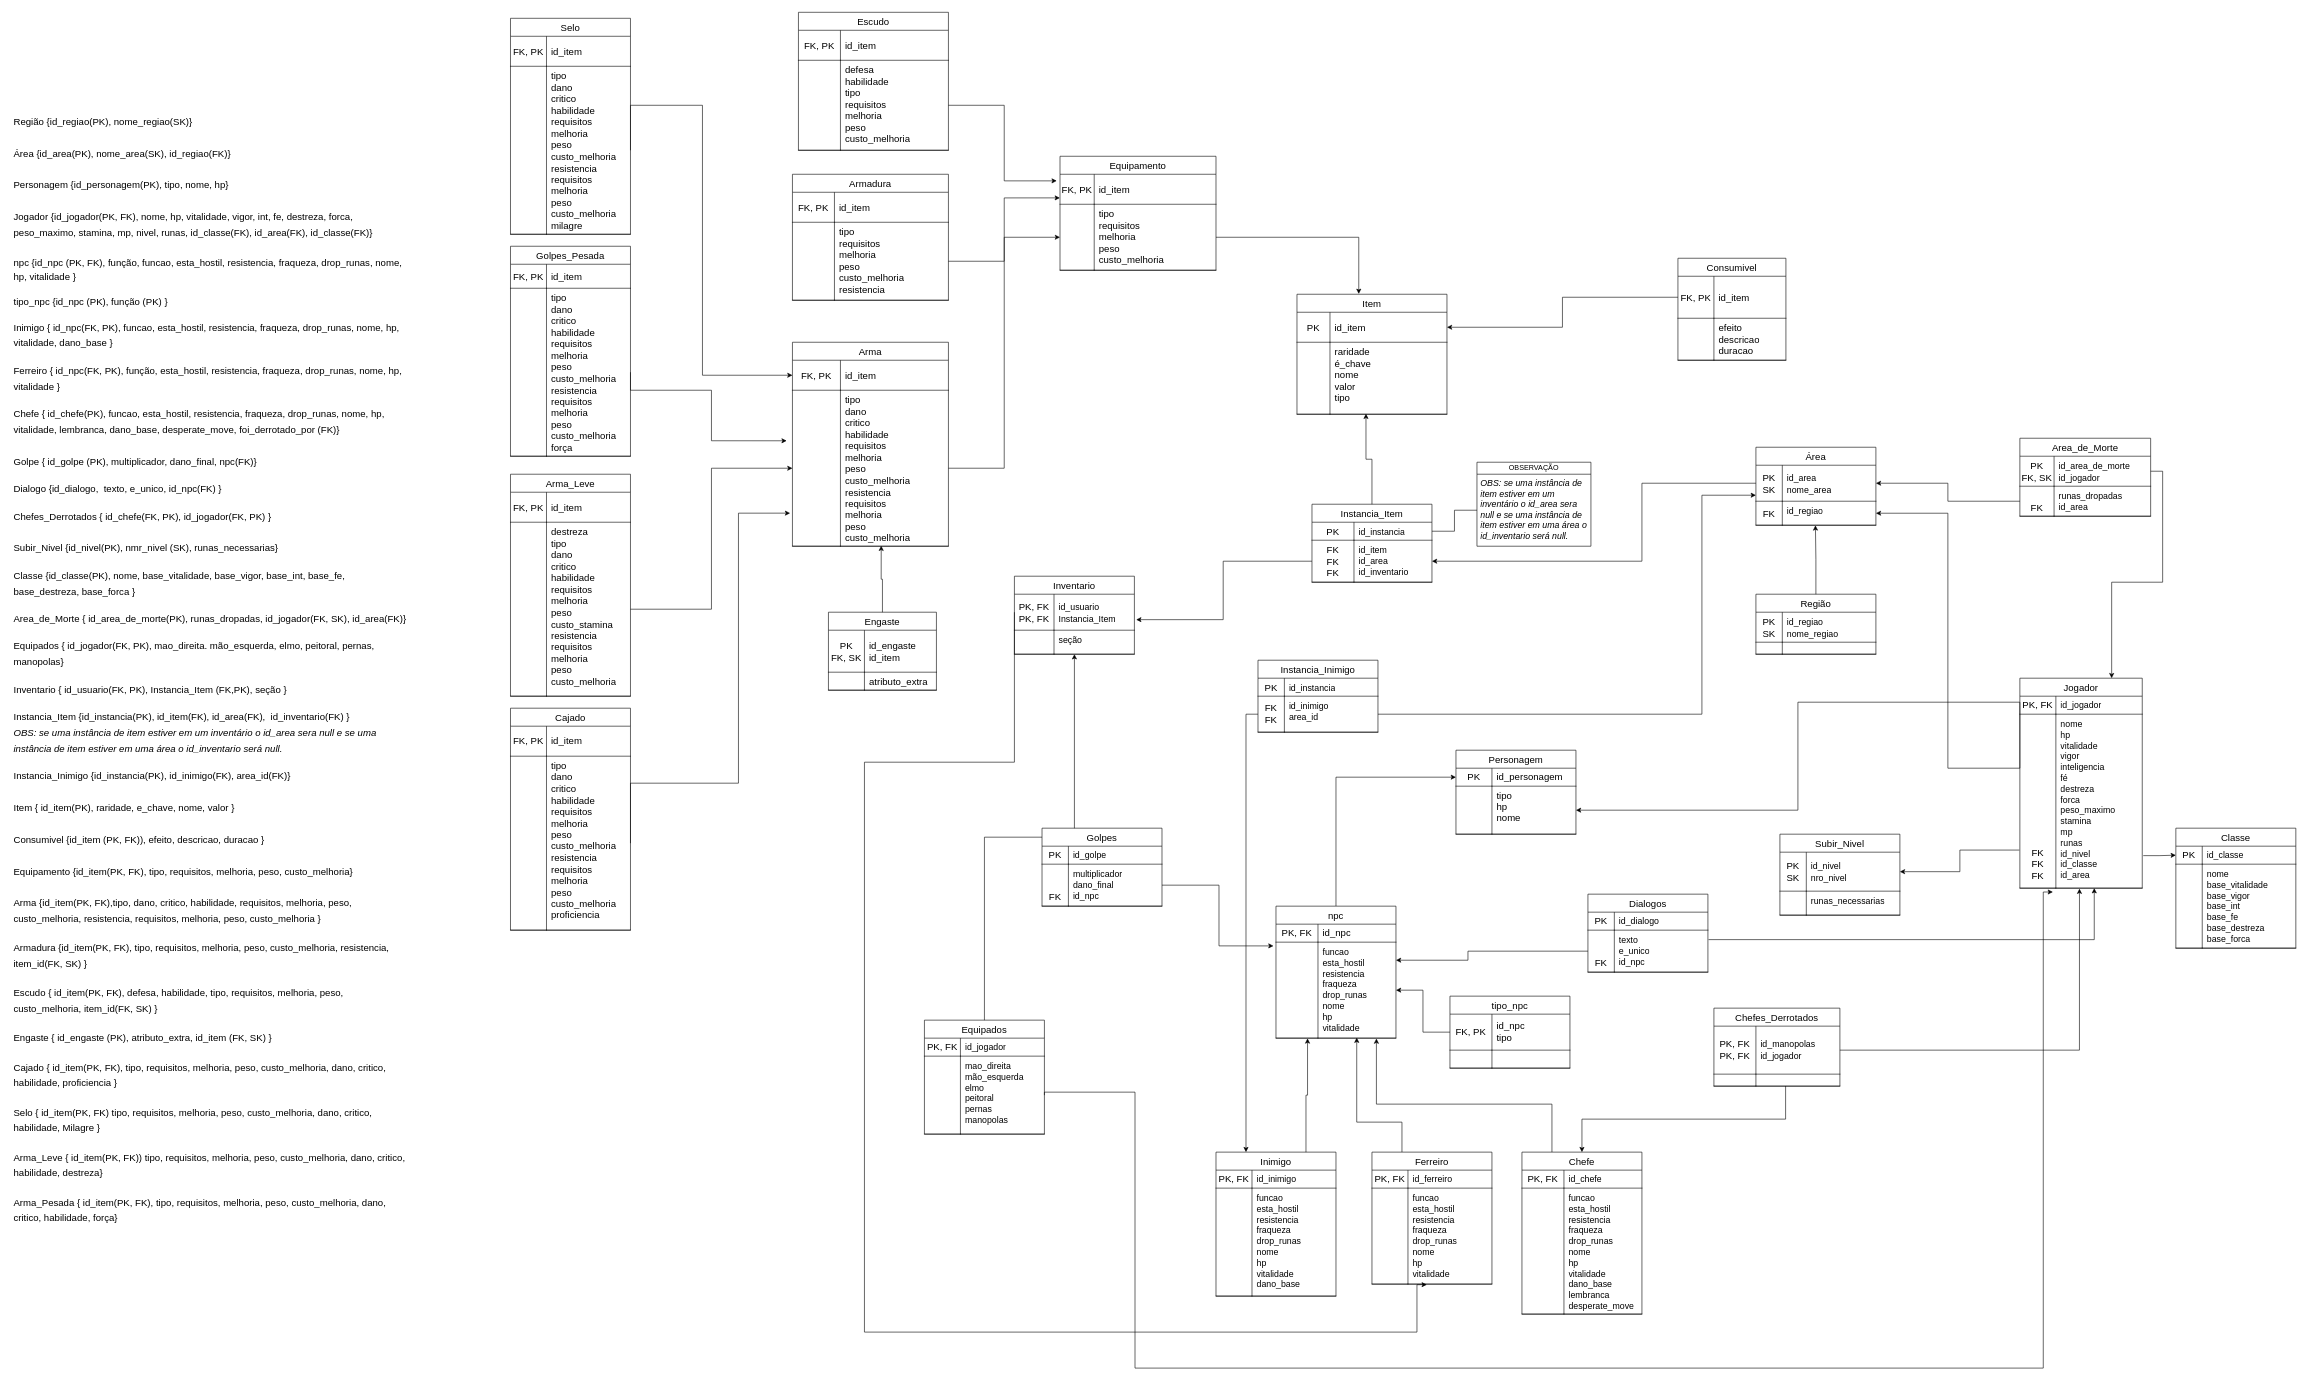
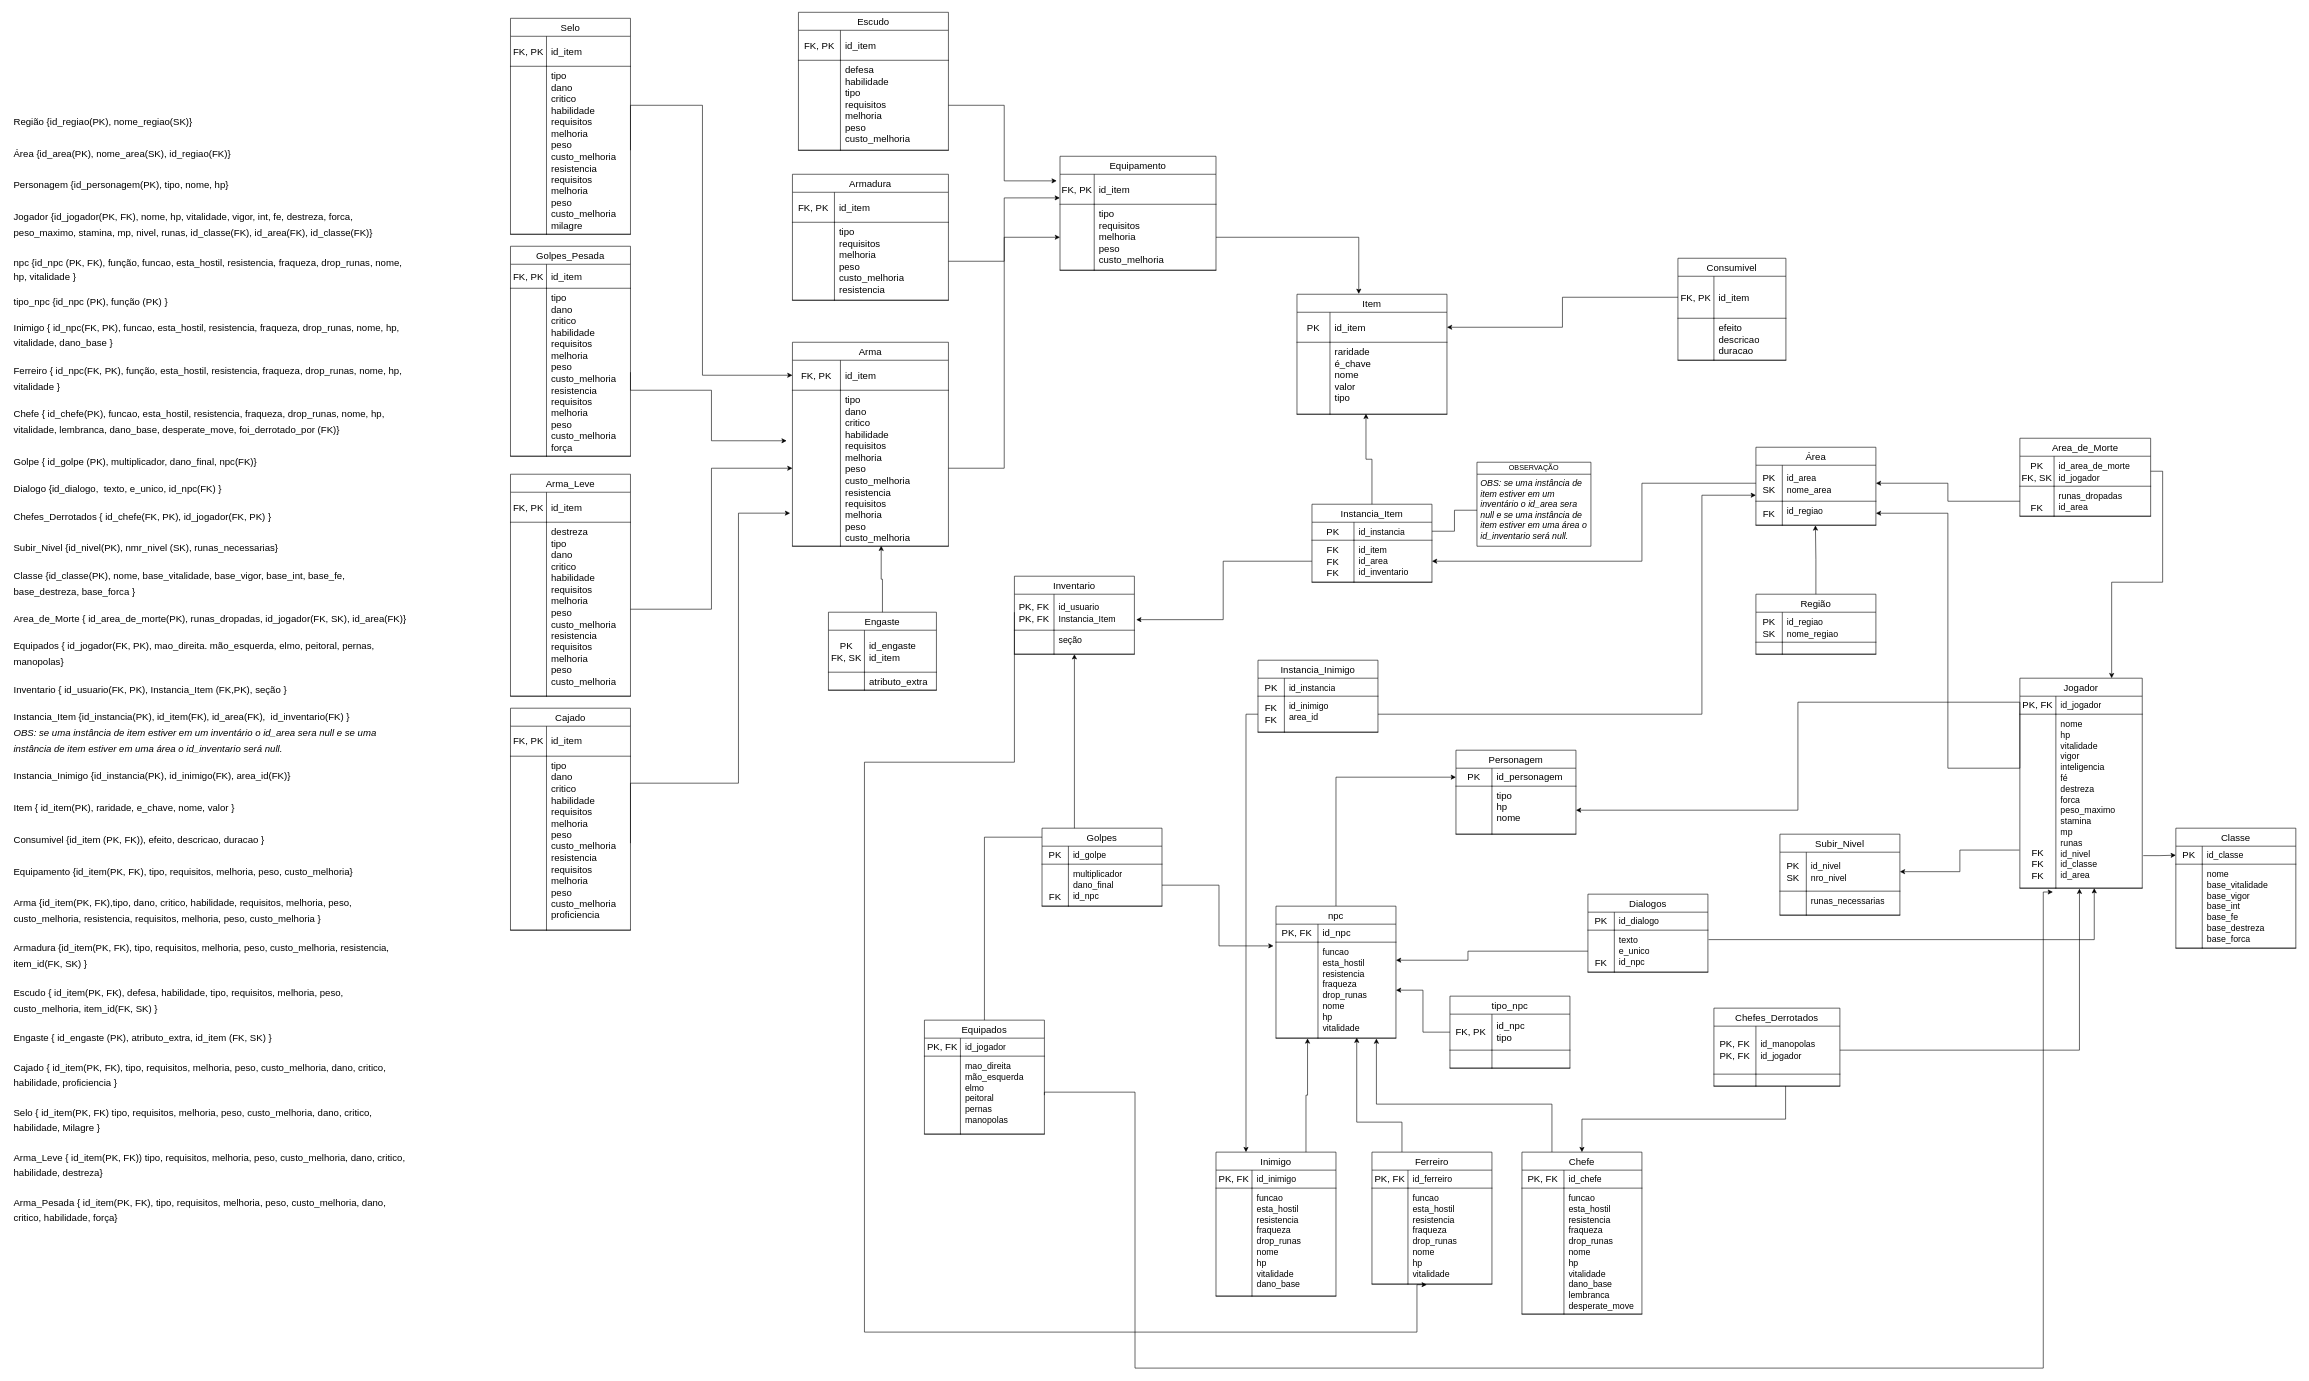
- <mxCell id="170" value="&lt;div&gt;destreza&lt;/div&gt;&lt;div&gt;&lt;div&gt;tipo&lt;/div&gt;&lt;div&gt;dano&lt;/div&gt;&lt;div&gt;critico&lt;/div&gt;&lt;div&gt;habilidade&lt;/div&gt;&lt;div&gt;requisitos&lt;/div&gt;&lt;div&gt;melhoria&lt;/div&gt;&lt;div&gt;peso&lt;/div&gt;&lt;div&gt;custo_stamina&lt;/div&gt;&lt;div&gt;resistencia&lt;/div&gt;&lt;div&gt;requisitos&lt;/div&gt;&lt;div&gt;melhoria&lt;/div&gt;&lt;div&gt;peso&lt;/div&gt;&lt;div&gt;custo_melhoria&lt;/div&gt;&lt;/div&gt;" style="shape=partialRectangle;html=1;whiteSpace=wrap;connectable=0;fillColor=none;top=1;left=0;bottom=1;right=0;align=left;spacingLeft=6;overflow=hidden;strokeColor=inherit;fontSize=16;noLabel=0;snapToPoint=0;horizontal=1;verticalAlign=top;" parent="168" vertex="1"><mxGeometry x="60" width="140" height="290" as="geometry"><mxRectangle width="140" height="290" as="alternateBounds" /></mxGeometry></mxCell>
+ <mxCell id="170" value="&lt;div&gt;destreza&lt;/div&gt;&lt;div&gt;&lt;div&gt;tipo&lt;/div&gt;&lt;div&gt;dano&lt;/div&gt;&lt;div&gt;critico&lt;/div&gt;&lt;div&gt;habilidade&lt;/div&gt;&lt;div&gt;requisitos&lt;/div&gt;&lt;div&gt;melhoria&lt;/div&gt;&lt;div&gt;peso&lt;/div&gt;&lt;div&gt;custo_melhoria&lt;/div&gt;&lt;div&gt;resistencia&lt;/div&gt;&lt;div&gt;requisitos&lt;/div&gt;&lt;div&gt;melhoria&lt;/div&gt;&lt;div&gt;peso&lt;/div&gt;&lt;div&gt;custo_melhoria&lt;/div&gt;&lt;/div&gt;" style="shape=partialRectangle;html=1;whiteSpace=wrap;connectable=0;fillColor=none;top=1;left=0;bottom=1;right=0;align=left;spacingLeft=6;overflow=hidden;strokeColor=inherit;fontSize=16;noLabel=0;snapToPoint=0;horizontal=1;verticalAlign=top;" parent="168" vertex="1"><mxGeometry x="60" width="140" height="290" as="geometry"><mxRectangle width="140" height="290" as="alternateBounds" /></mxGeometry></mxCell>
